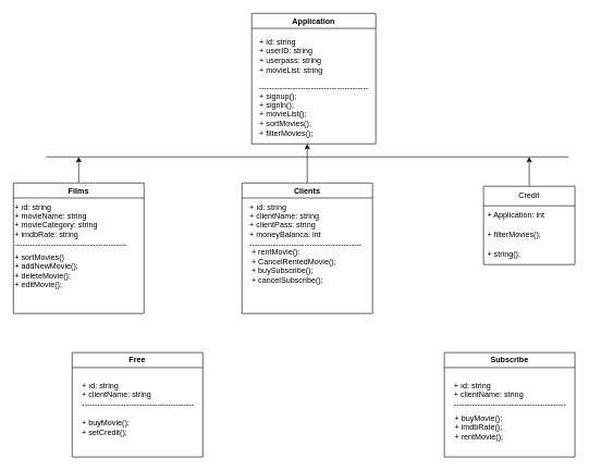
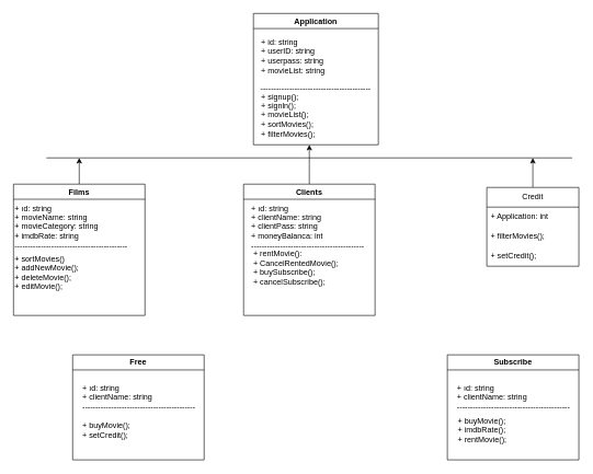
- <mxCell id="20" value="+ string();" style="text;strokeColor=none;fillColor=none;align=left;verticalAlign=middle;spacingLeft=4;spacingRight=4;overflow=hidden;points=[[0,0.5],[1,0.5]];portConstraint=eastwest;rotatable=0;whiteSpace=wrap;html=1;" vertex="1" parent="17"><mxGeometry y="90" width="140" height="30" as="geometry" /></mxCell>
+ <mxCell id="20" value="+ setCredit();" style="text;strokeColor=none;fillColor=none;align=left;verticalAlign=middle;spacingLeft=4;spacingRight=4;overflow=hidden;points=[[0,0.5],[1,0.5]];portConstraint=eastwest;rotatable=0;whiteSpace=wrap;html=1;" vertex="1" parent="17"><mxGeometry y="90" width="140" height="30" as="geometry" /></mxCell>
